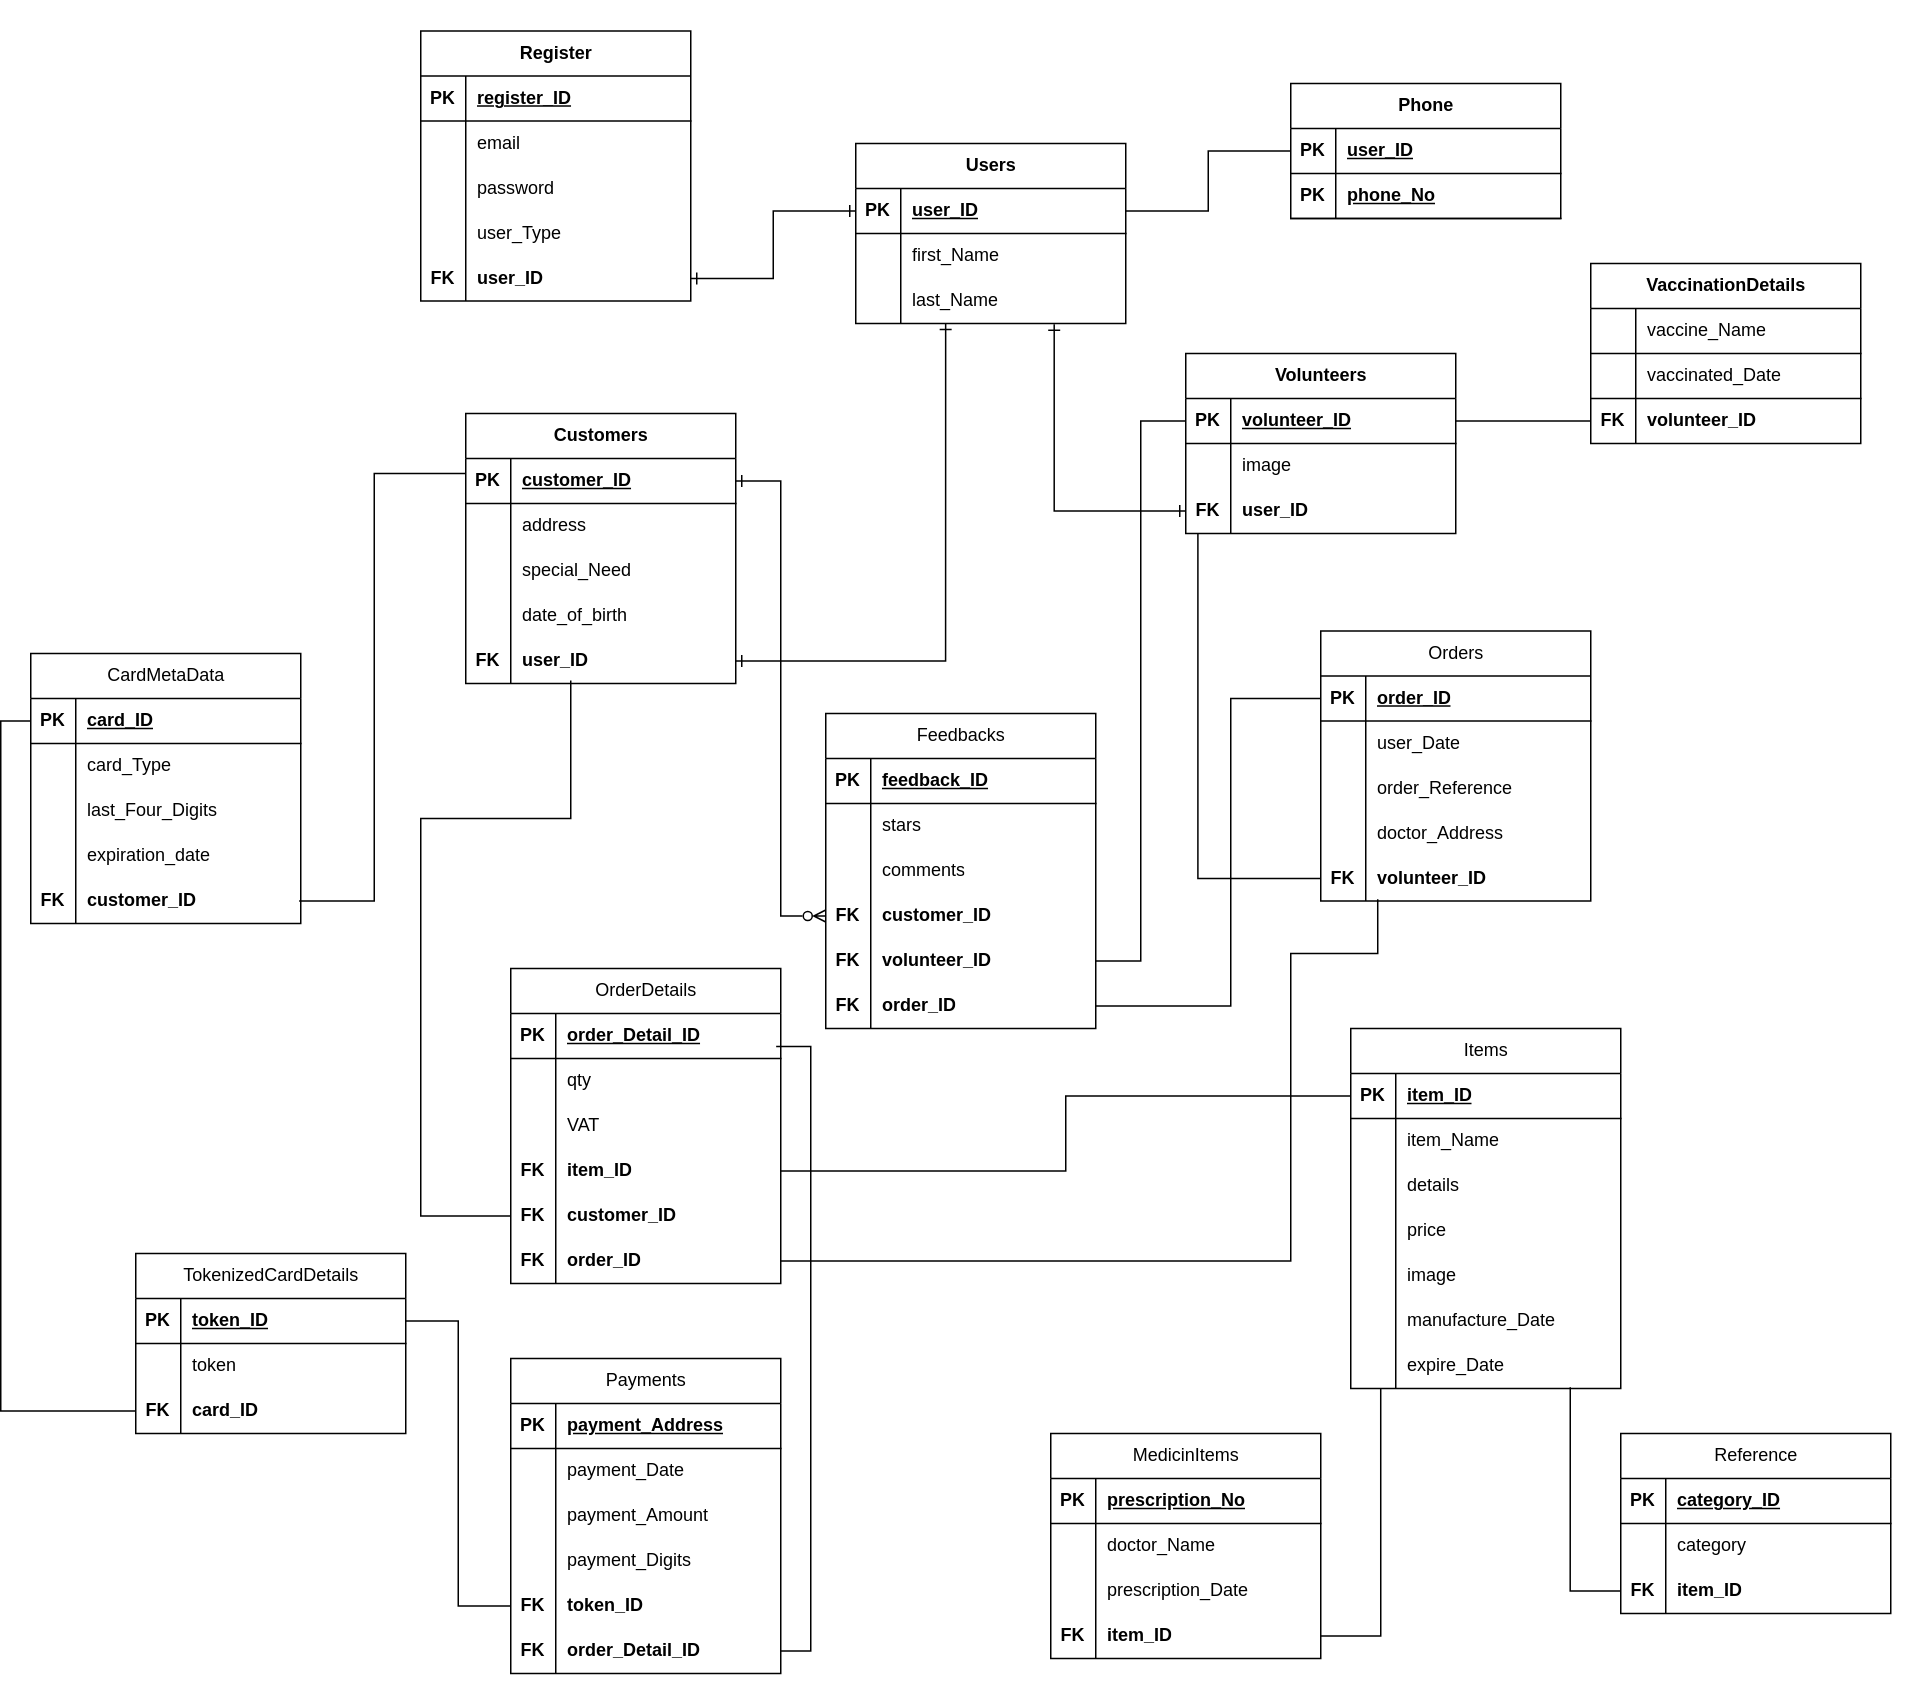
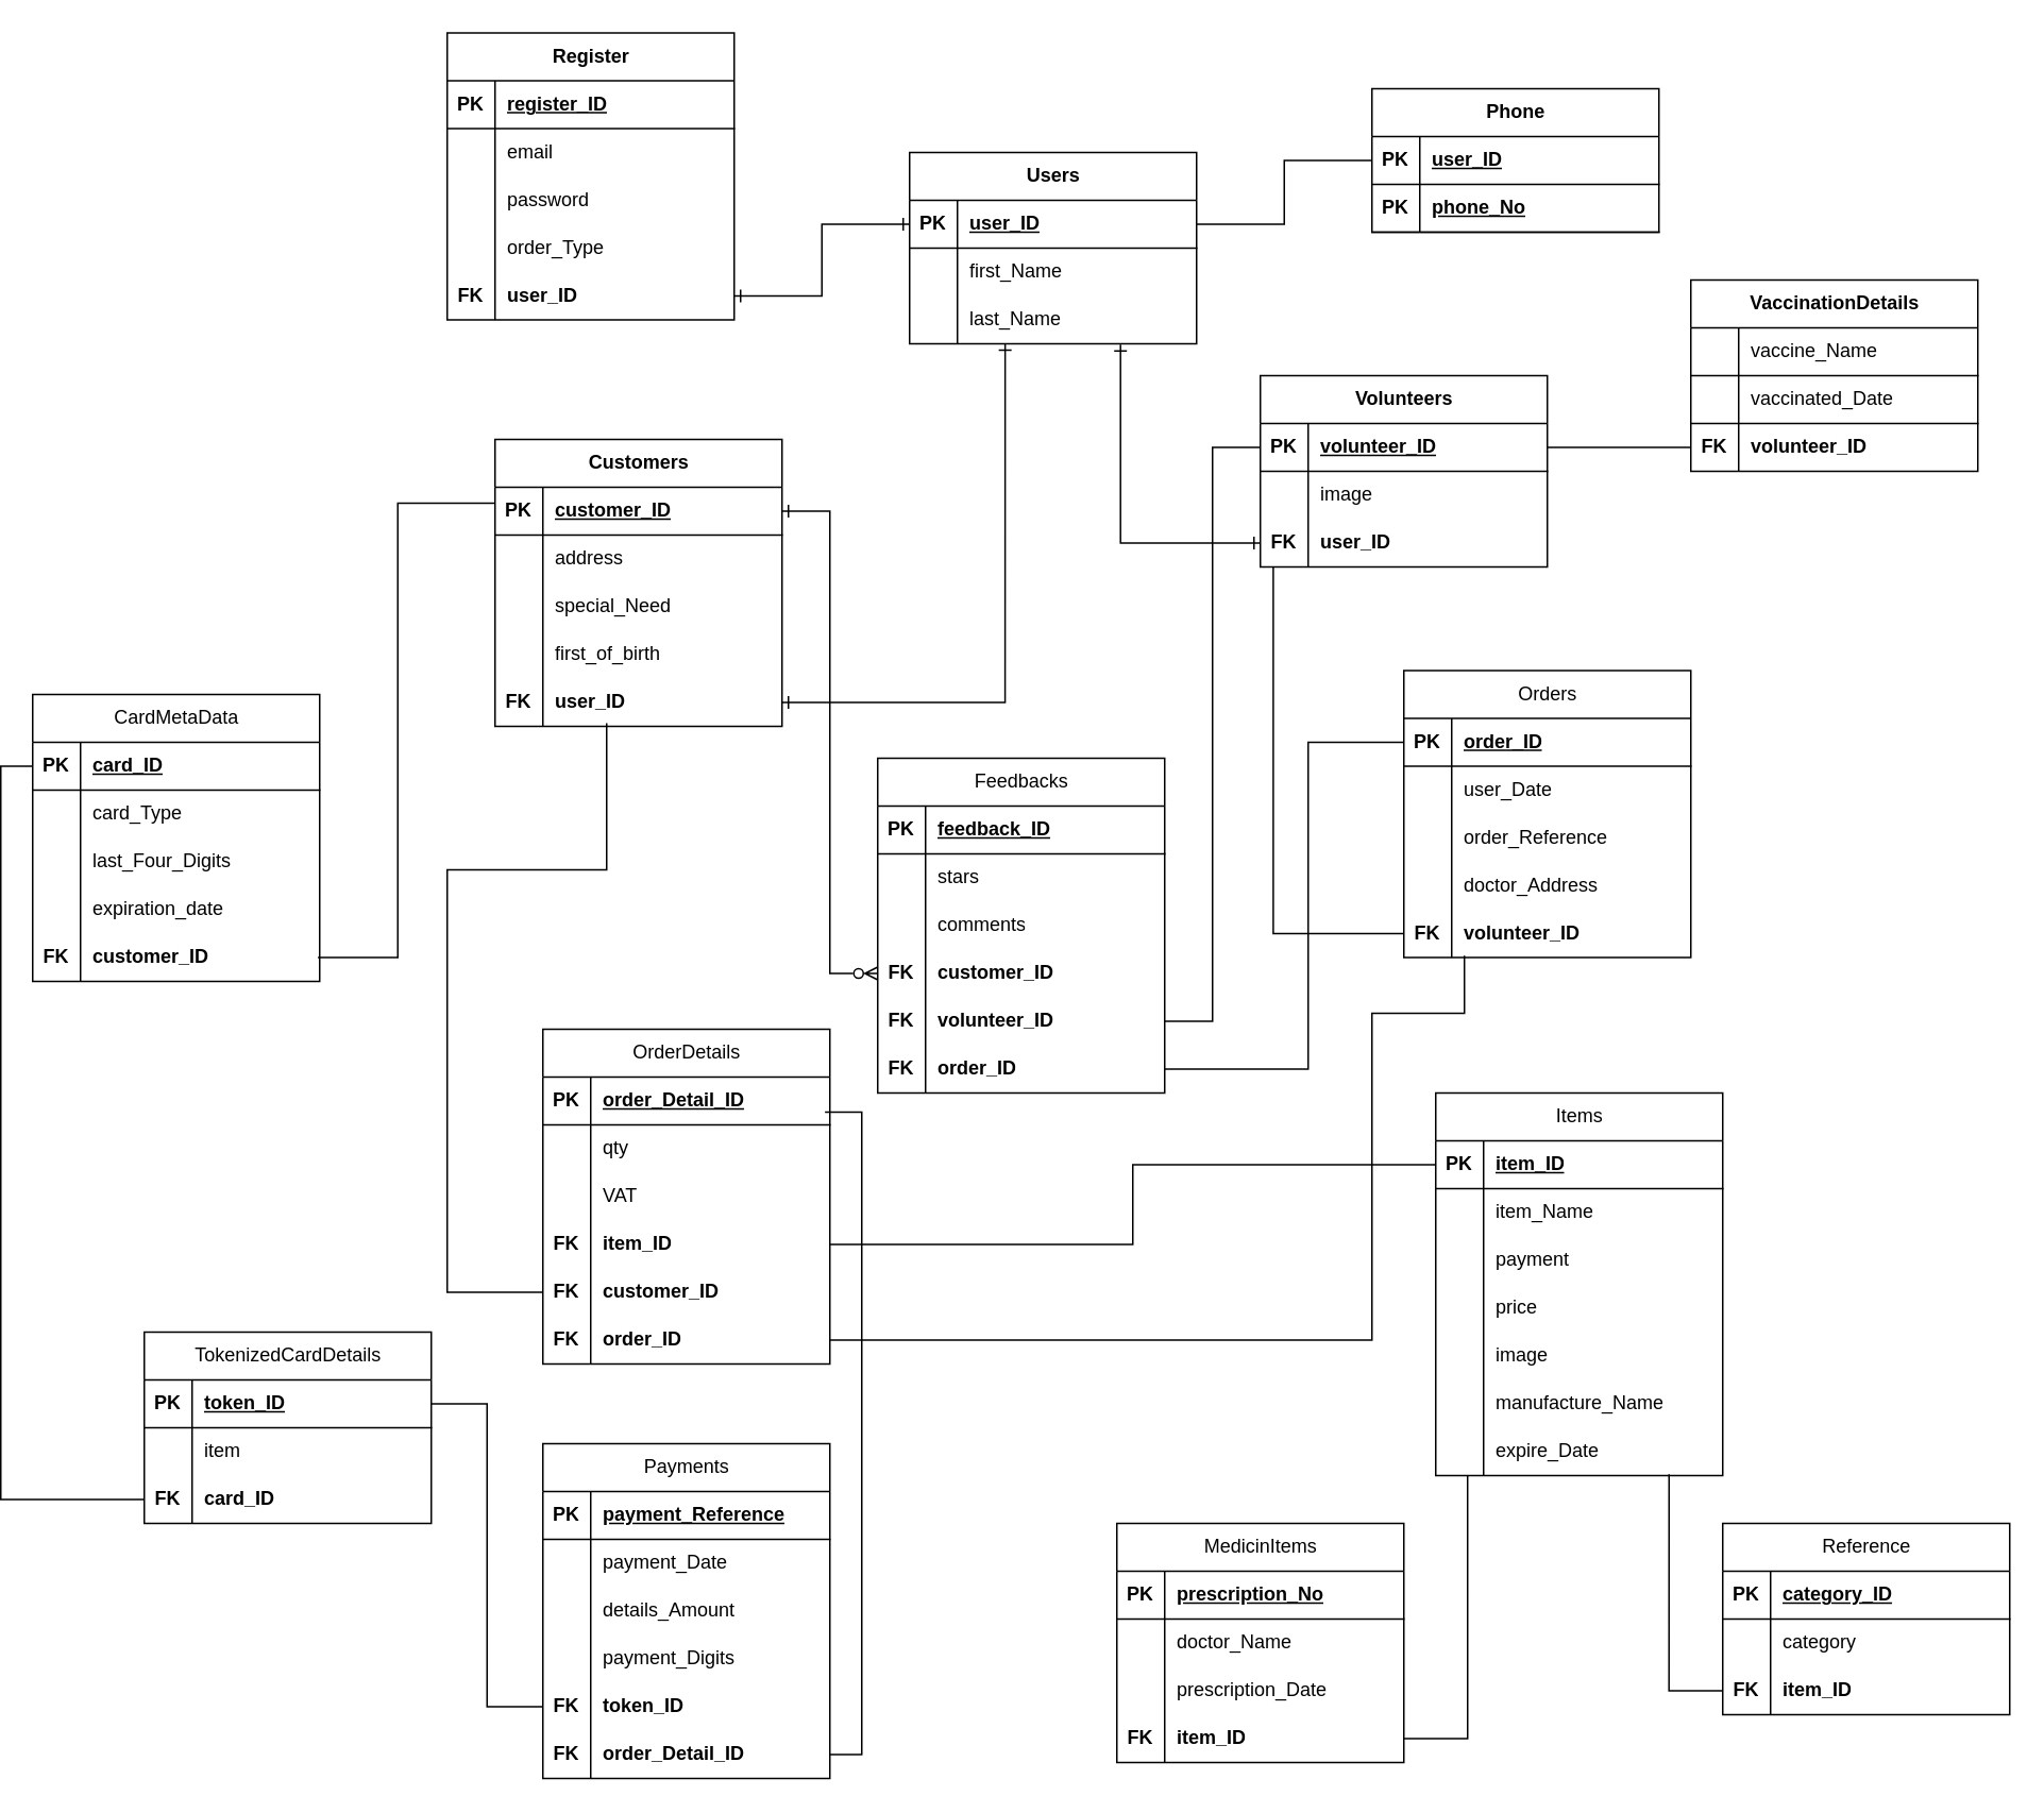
- <mxCell id="31" value="user_Type" style="shape=partialRectangle;connectable=0;fillColor=none;top=0;left=0;bottom=0;right=0;align=left;spacingLeft=6;overflow=hidden;whiteSpace=wrap;html=1;" vertex="1" parent="29"><mxGeometry x="30" width="150" height="30" as="geometry"><mxRectangle width="150" height="30" as="alternateBounds" /></mxGeometry></mxCell>
+ <mxCell id="31" value="order_Type" style="shape=partialRectangle;connectable=0;fillColor=none;top=0;left=0;bottom=0;right=0;align=left;spacingLeft=6;overflow=hidden;whiteSpace=wrap;html=1;" vertex="1" parent="29"><mxGeometry x="30" width="150" height="30" as="geometry"><mxRectangle width="150" height="30" as="alternateBounds" /></mxGeometry></mxCell>
- <mxCell id="47" value="date_of_birth" style="shape=partialRectangle;connectable=0;fillColor=none;top=0;left=0;bottom=0;right=0;align=left;spacingLeft=6;overflow=hidden;whiteSpace=wrap;html=1;" vertex="1" parent="45"><mxGeometry x="30" width="150" height="30" as="geometry"><mxRectangle width="150" height="30" as="alternateBounds" /></mxGeometry></mxCell>
+ <mxCell id="47" value="first_of_birth" style="shape=partialRectangle;connectable=0;fillColor=none;top=0;left=0;bottom=0;right=0;align=left;spacingLeft=6;overflow=hidden;whiteSpace=wrap;html=1;" vertex="1" parent="45"><mxGeometry x="30" width="150" height="30" as="geometry"><mxRectangle width="150" height="30" as="alternateBounds" /></mxGeometry></mxCell>
- <mxCell id="125" value="details" style="shape=partialRectangle;connectable=0;fillColor=none;top=0;left=0;bottom=0;right=0;align=left;spacingLeft=6;overflow=hidden;whiteSpace=wrap;html=1;" vertex="1" parent="123"><mxGeometry x="30" width="150" height="30" as="geometry"><mxRectangle width="150" height="30" as="alternateBounds" /></mxGeometry></mxCell>
+ <mxCell id="125" value="payment" style="shape=partialRectangle;connectable=0;fillColor=none;top=0;left=0;bottom=0;right=0;align=left;spacingLeft=6;overflow=hidden;whiteSpace=wrap;html=1;" vertex="1" parent="123"><mxGeometry x="30" width="150" height="30" as="geometry"><mxRectangle width="150" height="30" as="alternateBounds" /></mxGeometry></mxCell>
- <mxCell id="134" value="manufacture_Date" style="shape=partialRectangle;connectable=0;fillColor=none;top=0;left=0;bottom=0;right=0;align=left;spacingLeft=6;overflow=hidden;whiteSpace=wrap;html=1;fontStyle=0" vertex="1" parent="132"><mxGeometry x="30" width="150" height="30" as="geometry"><mxRectangle width="150" height="30" as="alternateBounds" /></mxGeometry></mxCell>
+ <mxCell id="134" value="manufacture_Name" style="shape=partialRectangle;connectable=0;fillColor=none;top=0;left=0;bottom=0;right=0;align=left;spacingLeft=6;overflow=hidden;whiteSpace=wrap;html=1;fontStyle=0" vertex="1" parent="132"><mxGeometry x="30" width="150" height="30" as="geometry"><mxRectangle width="150" height="30" as="alternateBounds" /></mxGeometry></mxCell>
- <mxCell id="77" value="token" style="shape=partialRectangle;connectable=0;fillColor=none;top=0;left=0;bottom=0;right=0;align=left;spacingLeft=6;overflow=hidden;whiteSpace=wrap;html=1;" vertex="1" parent="75"><mxGeometry x="30" width="150" height="30" as="geometry"><mxRectangle width="150" height="30" as="alternateBounds" /></mxGeometry></mxCell>
+ <mxCell id="77" value="item" style="shape=partialRectangle;connectable=0;fillColor=none;top=0;left=0;bottom=0;right=0;align=left;spacingLeft=6;overflow=hidden;whiteSpace=wrap;html=1;" vertex="1" parent="75"><mxGeometry x="30" width="150" height="30" as="geometry"><mxRectangle width="150" height="30" as="alternateBounds" /></mxGeometry></mxCell>
- <mxCell id="180" value="payment_Address" style="shape=partialRectangle;connectable=0;fillColor=none;top=0;left=0;bottom=0;right=0;align=left;spacingLeft=6;fontStyle=5;overflow=hidden;whiteSpace=wrap;html=1;" vertex="1" parent="178"><mxGeometry x="30" width="150" height="30" as="geometry"><mxRectangle width="150" height="30" as="alternateBounds" /></mxGeometry></mxCell>
+ <mxCell id="180" value="payment_Reference" style="shape=partialRectangle;connectable=0;fillColor=none;top=0;left=0;bottom=0;right=0;align=left;spacingLeft=6;fontStyle=5;overflow=hidden;whiteSpace=wrap;html=1;" vertex="1" parent="178"><mxGeometry x="30" width="150" height="30" as="geometry"><mxRectangle width="150" height="30" as="alternateBounds" /></mxGeometry></mxCell>
- <mxCell id="186" value="payment_Amount" style="shape=partialRectangle;connectable=0;fillColor=none;top=0;left=0;bottom=0;right=0;align=left;spacingLeft=6;overflow=hidden;whiteSpace=wrap;html=1;fontStyle=0" vertex="1" parent="184"><mxGeometry x="30" width="150" height="30" as="geometry"><mxRectangle width="150" height="30" as="alternateBounds" /></mxGeometry></mxCell>
+ <mxCell id="186" value="details_Amount" style="shape=partialRectangle;connectable=0;fillColor=none;top=0;left=0;bottom=0;right=0;align=left;spacingLeft=6;overflow=hidden;whiteSpace=wrap;html=1;fontStyle=0" vertex="1" parent="184"><mxGeometry x="30" width="150" height="30" as="geometry"><mxRectangle width="150" height="30" as="alternateBounds" /></mxGeometry></mxCell>
